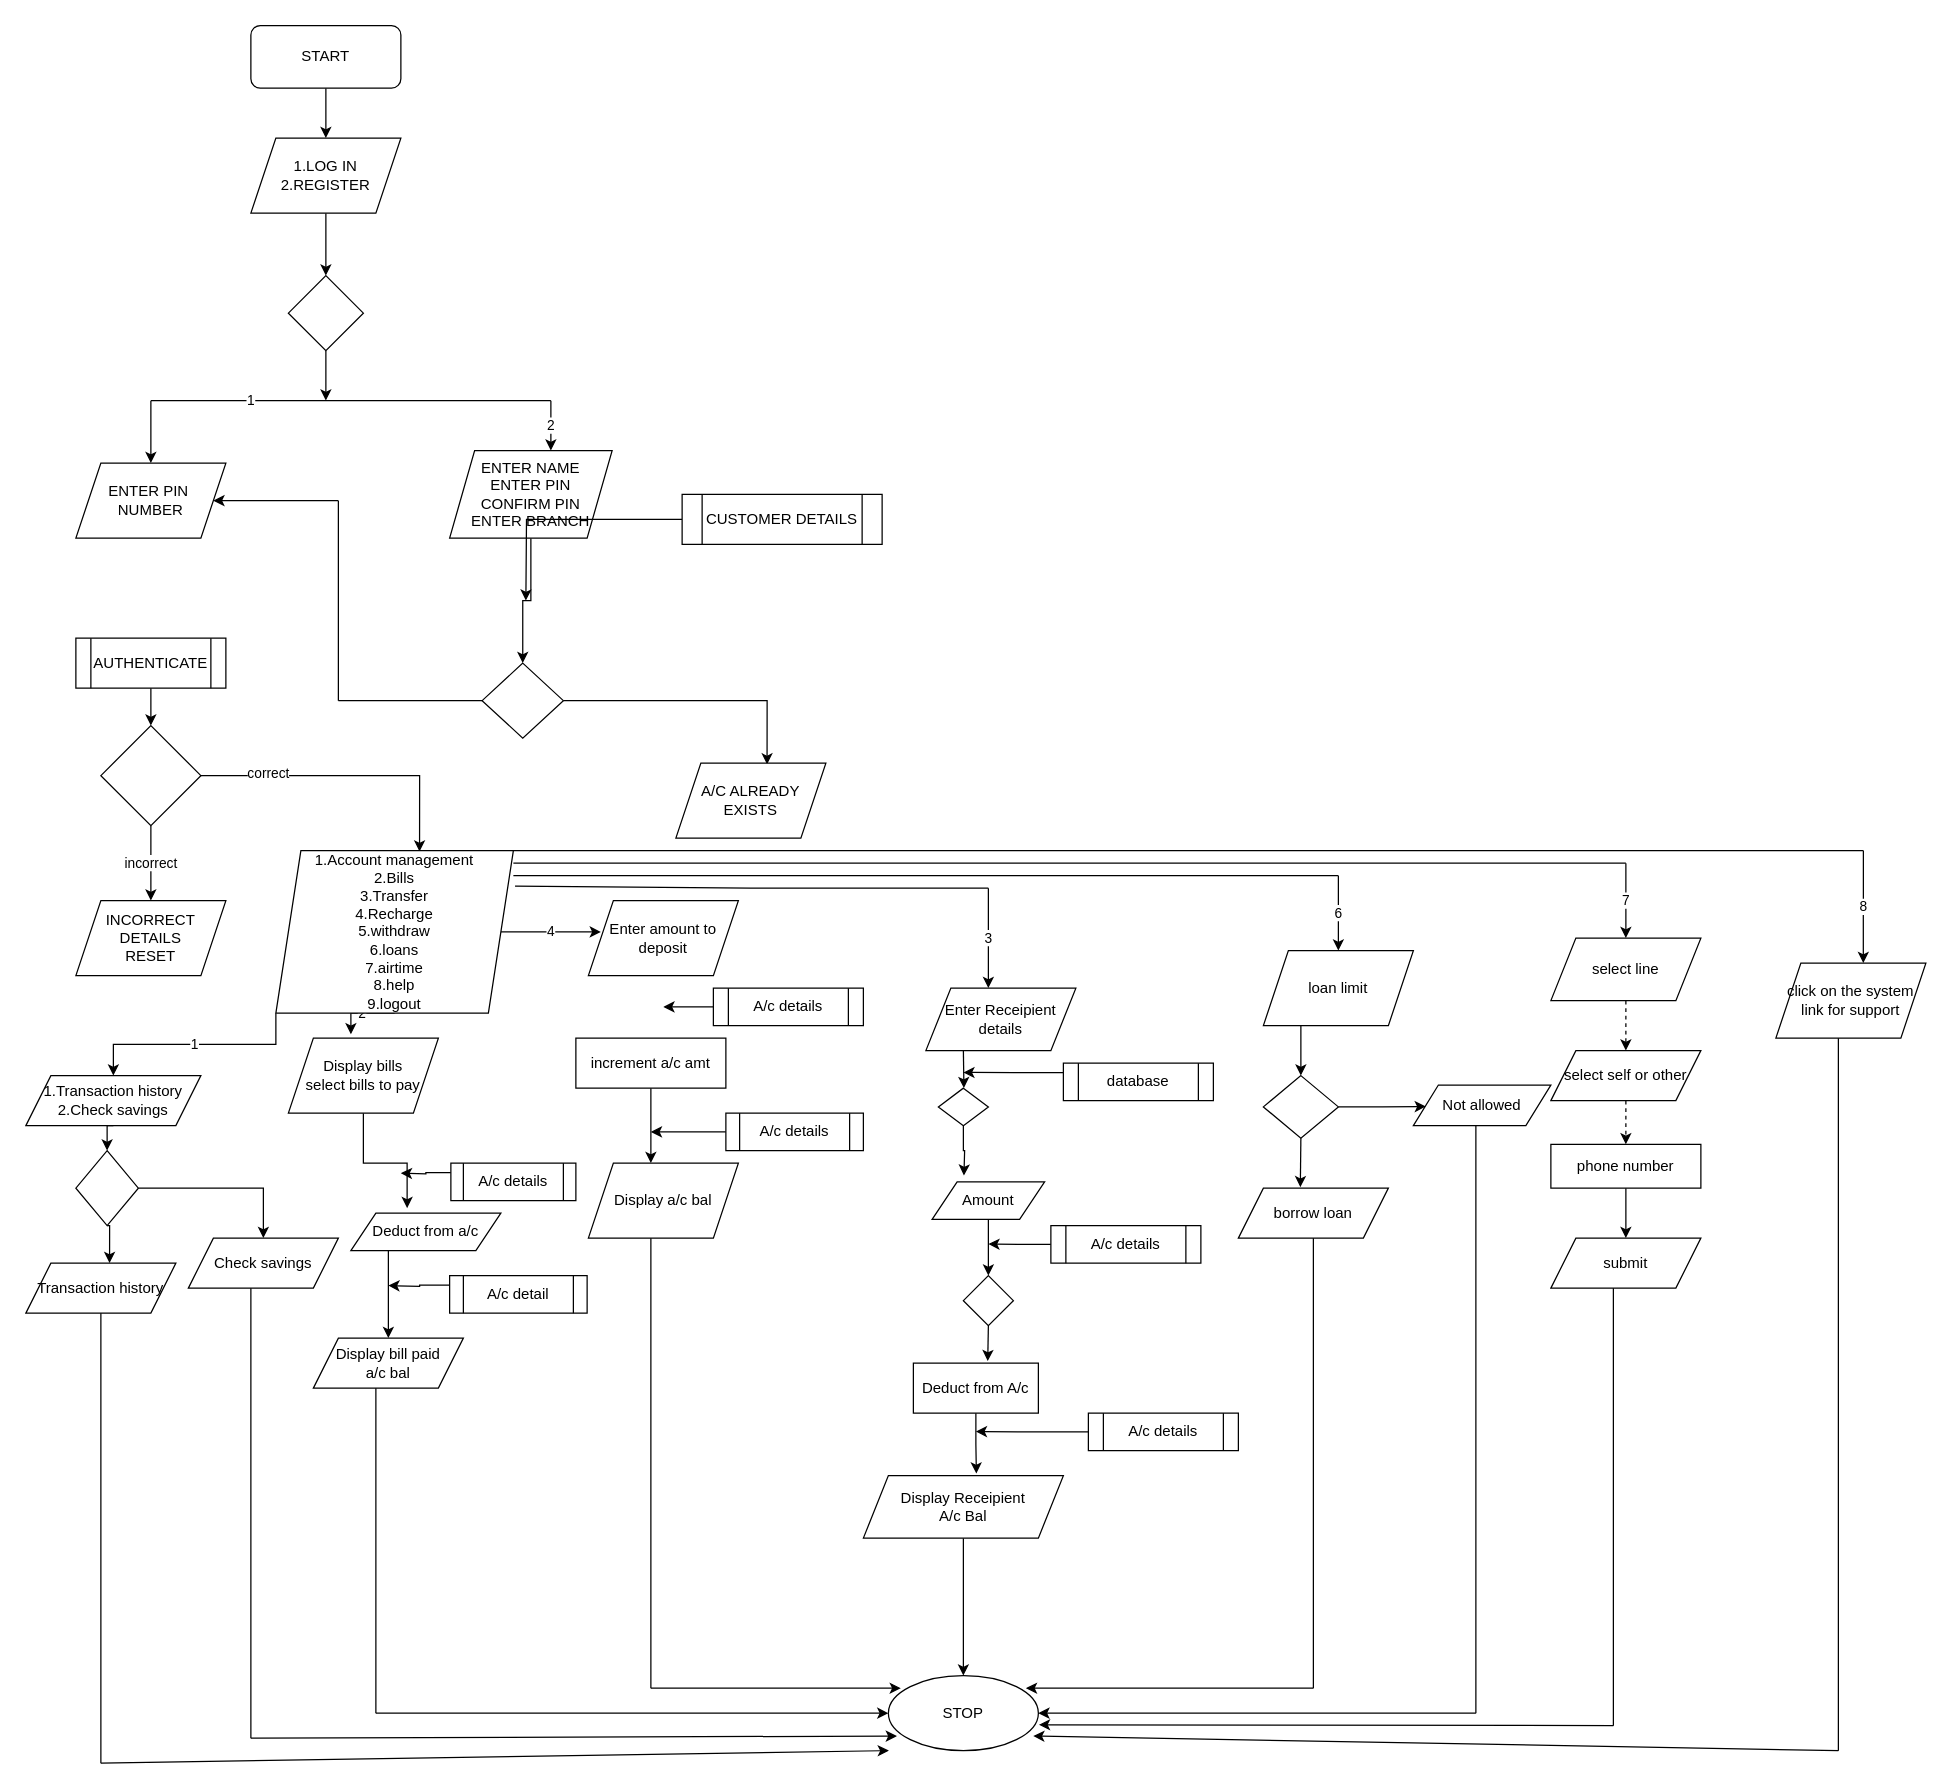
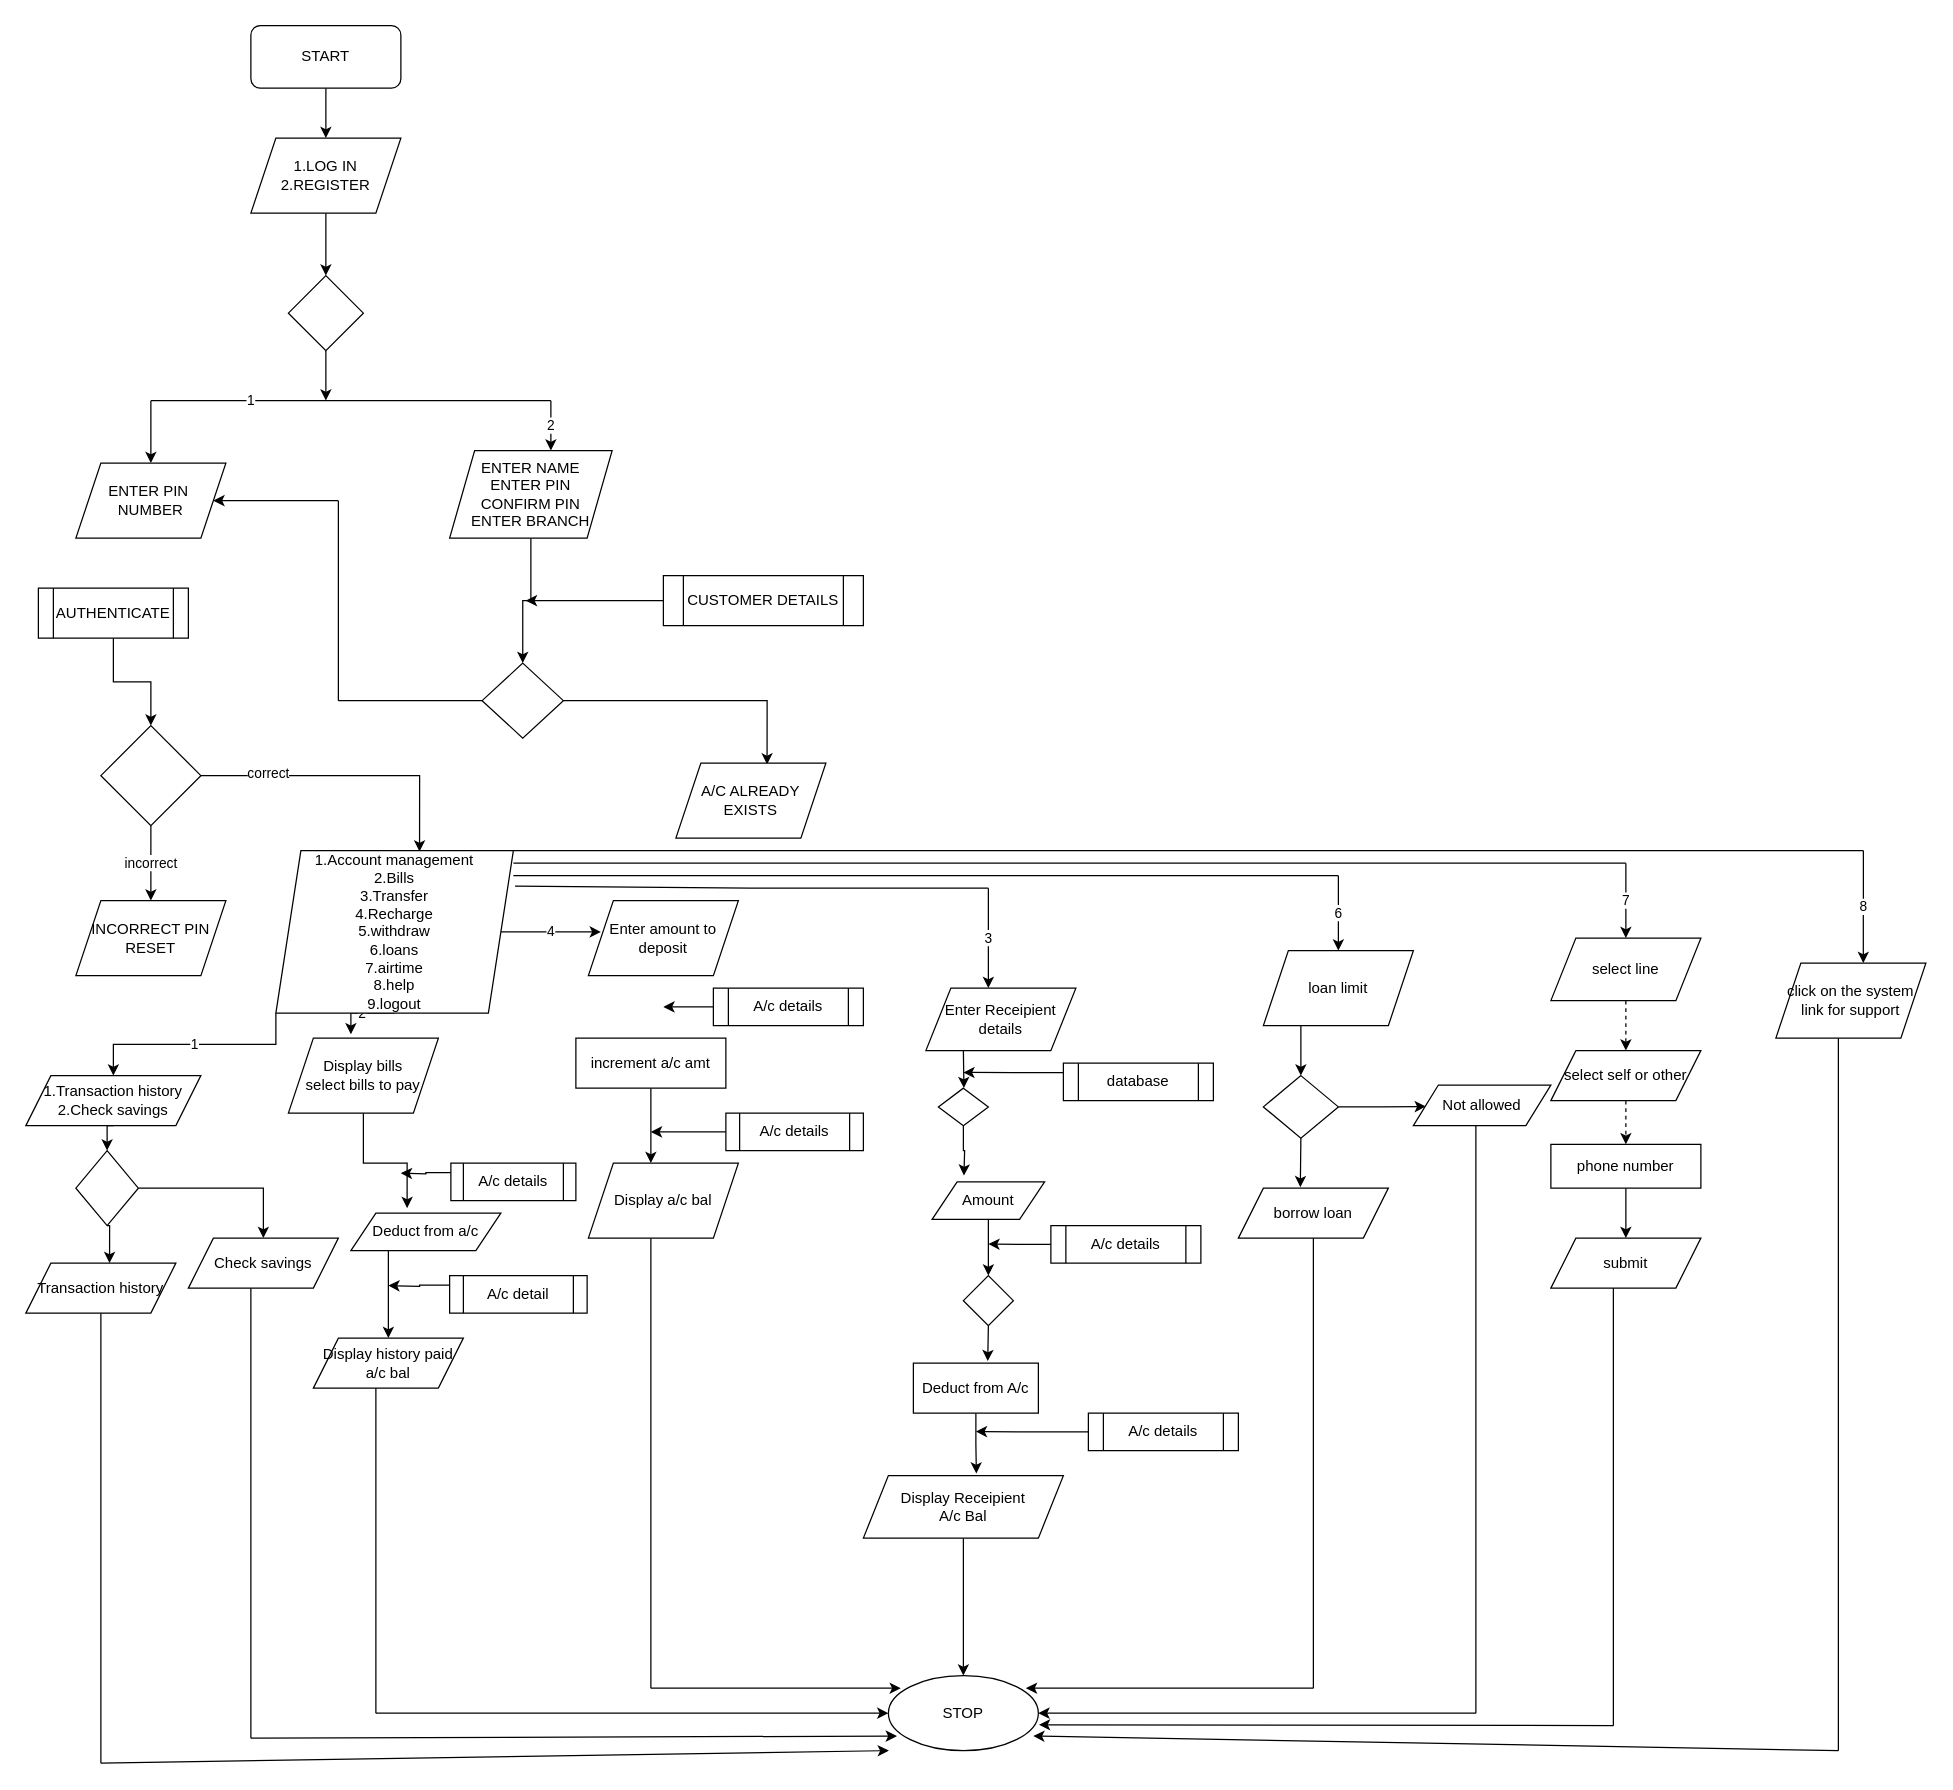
- <mxCell id="26" value="CUSTOMER DETAILS" style="shape=process;whiteSpace=wrap;html=1;backgroundOutline=1;" vertex="1" parent="1"><mxGeometry x="545" y="395" width="160" height="40" as="geometry" /></mxCell>
+ <mxCell id="26" value="CUSTOMER DETAILS" style="shape=process;whiteSpace=wrap;html=1;backgroundOutline=1;" vertex="1" parent="1"><mxGeometry x="530" y="460" width="160" height="40" as="geometry" /></mxCell>
- <mxCell id="15" value="AUTHENTICATE" style="shape=process;whiteSpace=wrap;html=1;backgroundOutline=1;" vertex="1" parent="1"><mxGeometry x="60" y="510" width="120" height="40" as="geometry" /></mxCell>
+ <mxCell id="15" value="AUTHENTICATE" style="shape=process;whiteSpace=wrap;html=1;backgroundOutline=1;" vertex="1" parent="1"><mxGeometry x="30" y="470" width="120" height="40" as="geometry" /></mxCell>
- <mxCell id="20" value="INCORRECT DETAILS&lt;br&gt;RESET" style="shape=parallelogram;perimeter=parallelogramPerimeter;whiteSpace=wrap;html=1;fixedSize=1;" vertex="1" parent="1"><mxGeometry x="60" y="720" width="120" height="60" as="geometry" /></mxCell>
+ <mxCell id="20" value="INCORRECT PIN&lt;br&gt;RESET" style="shape=parallelogram;perimeter=parallelogramPerimeter;whiteSpace=wrap;html=1;fixedSize=1;" vertex="1" parent="1"><mxGeometry x="60" y="720" width="120" height="60" as="geometry" /></mxCell>
- <mxCell id="60" value="Display bill paid&lt;br&gt;a/c bal" style="shape=parallelogram;perimeter=parallelogramPerimeter;whiteSpace=wrap;html=1;fixedSize=1;" vertex="1" parent="1"><mxGeometry x="250" y="1070" width="120" height="40" as="geometry" /></mxCell>
+ <mxCell id="60" value="Display history paid&lt;br&gt;a/c bal" style="shape=parallelogram;perimeter=parallelogramPerimeter;whiteSpace=wrap;html=1;fixedSize=1;" vertex="1" parent="1"><mxGeometry x="250" y="1070" width="120" height="40" as="geometry" /></mxCell>
